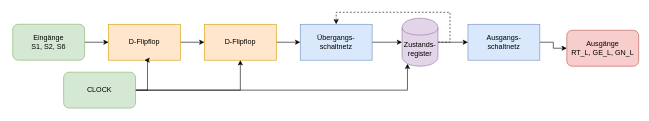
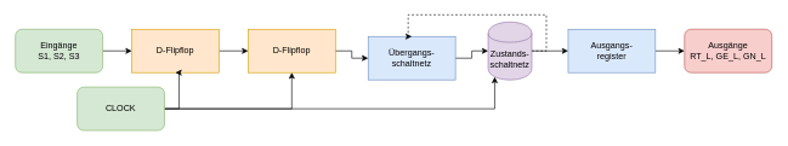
- <mxCell id="10" value="Eingänge&lt;br&gt;S1, S2, S6" style="rounded=1;whiteSpace=wrap;html=1;fillColor=#d5e8d4;strokeColor=#82b366;" vertex="1" parent="1"><mxGeometry x="20" y="40" width="120" height="60" as="geometry" /></mxCell>
+ <mxCell id="10" value="Eingänge&lt;br&gt;S1, S2, S3" style="rounded=1;whiteSpace=wrap;html=1;fillColor=#d5e8d4;strokeColor=#82b366;" vertex="1" parent="1"><mxGeometry x="20" y="40" width="120" height="60" as="geometry" /></mxCell>
- <mxCell id="5" value="Übergangs-&lt;br&gt;schaltnetz" style="rounded=0;whiteSpace=wrap;html=1;fillColor=#dae8fc;strokeColor=#6c8ebf;" vertex="1" parent="1"><mxGeometry x="500" y="40" width="120" height="60" as="geometry" /></mxCell>
+ <mxCell id="5" value="Übergangs-&lt;br&gt;schaltnetz" style="rounded=0;whiteSpace=wrap;html=1;fillColor=#dae8fc;strokeColor=#6c8ebf;" vertex="1" parent="1"><mxGeometry x="505" y="50" width="120" height="60" as="geometry" /></mxCell>
- <mxCell id="3" value="Ausgangs-&lt;br&gt;schaltnetz" style="rounded=0;whiteSpace=wrap;html=1;fillColor=#dae8fc;strokeColor=#6c8ebf;" vertex="1" parent="1"><mxGeometry x="780" y="40" width="120" height="60" as="geometry" /></mxCell>
+ <mxCell id="3" value="Ausgangs-&lt;br&gt;register" style="rounded=0;whiteSpace=wrap;html=1;fillColor=#dae8fc;strokeColor=#6c8ebf;" vertex="1" parent="1"><mxGeometry x="780" y="40" width="120" height="60" as="geometry" /></mxCell>
- <mxCell id="11" value="Ausgänge&lt;br&gt;RT_L, GE_L, GN_L" style="rounded=1;whiteSpace=wrap;html=1;fillColor=#f8cecc;strokeColor=#b85450;" vertex="1" parent="1"><mxGeometry x="945" y="50" width="120" height="60" as="geometry" /></mxCell>
+ <mxCell id="11" value="Ausgänge&lt;br&gt;RT_L, GE_L, GN_L" style="rounded=1;whiteSpace=wrap;html=1;fillColor=#f8cecc;strokeColor=#b85450;" vertex="1" parent="1"><mxGeometry x="940" y="40" width="120" height="60" as="geometry" /></mxCell>
- <mxCell id="8" value="Zustands-&lt;br&gt;register" style="shape=cylinder;whiteSpace=wrap;html=1;boundedLbl=1;backgroundOutline=1;fillColor=#e1d5e7;strokeColor=#9673a6;" vertex="1" parent="1"><mxGeometry x="670" y="30" width="60" height="80" as="geometry" /></mxCell>
+ <mxCell id="8" value="Zustands-&lt;br&gt;schaltnetz" style="shape=cylinder;whiteSpace=wrap;html=1;boundedLbl=1;backgroundOutline=1;fillColor=#e1d5e7;strokeColor=#9673a6;" vertex="1" parent="1"><mxGeometry x="670" y="30" width="60" height="80" as="geometry" /></mxCell>
